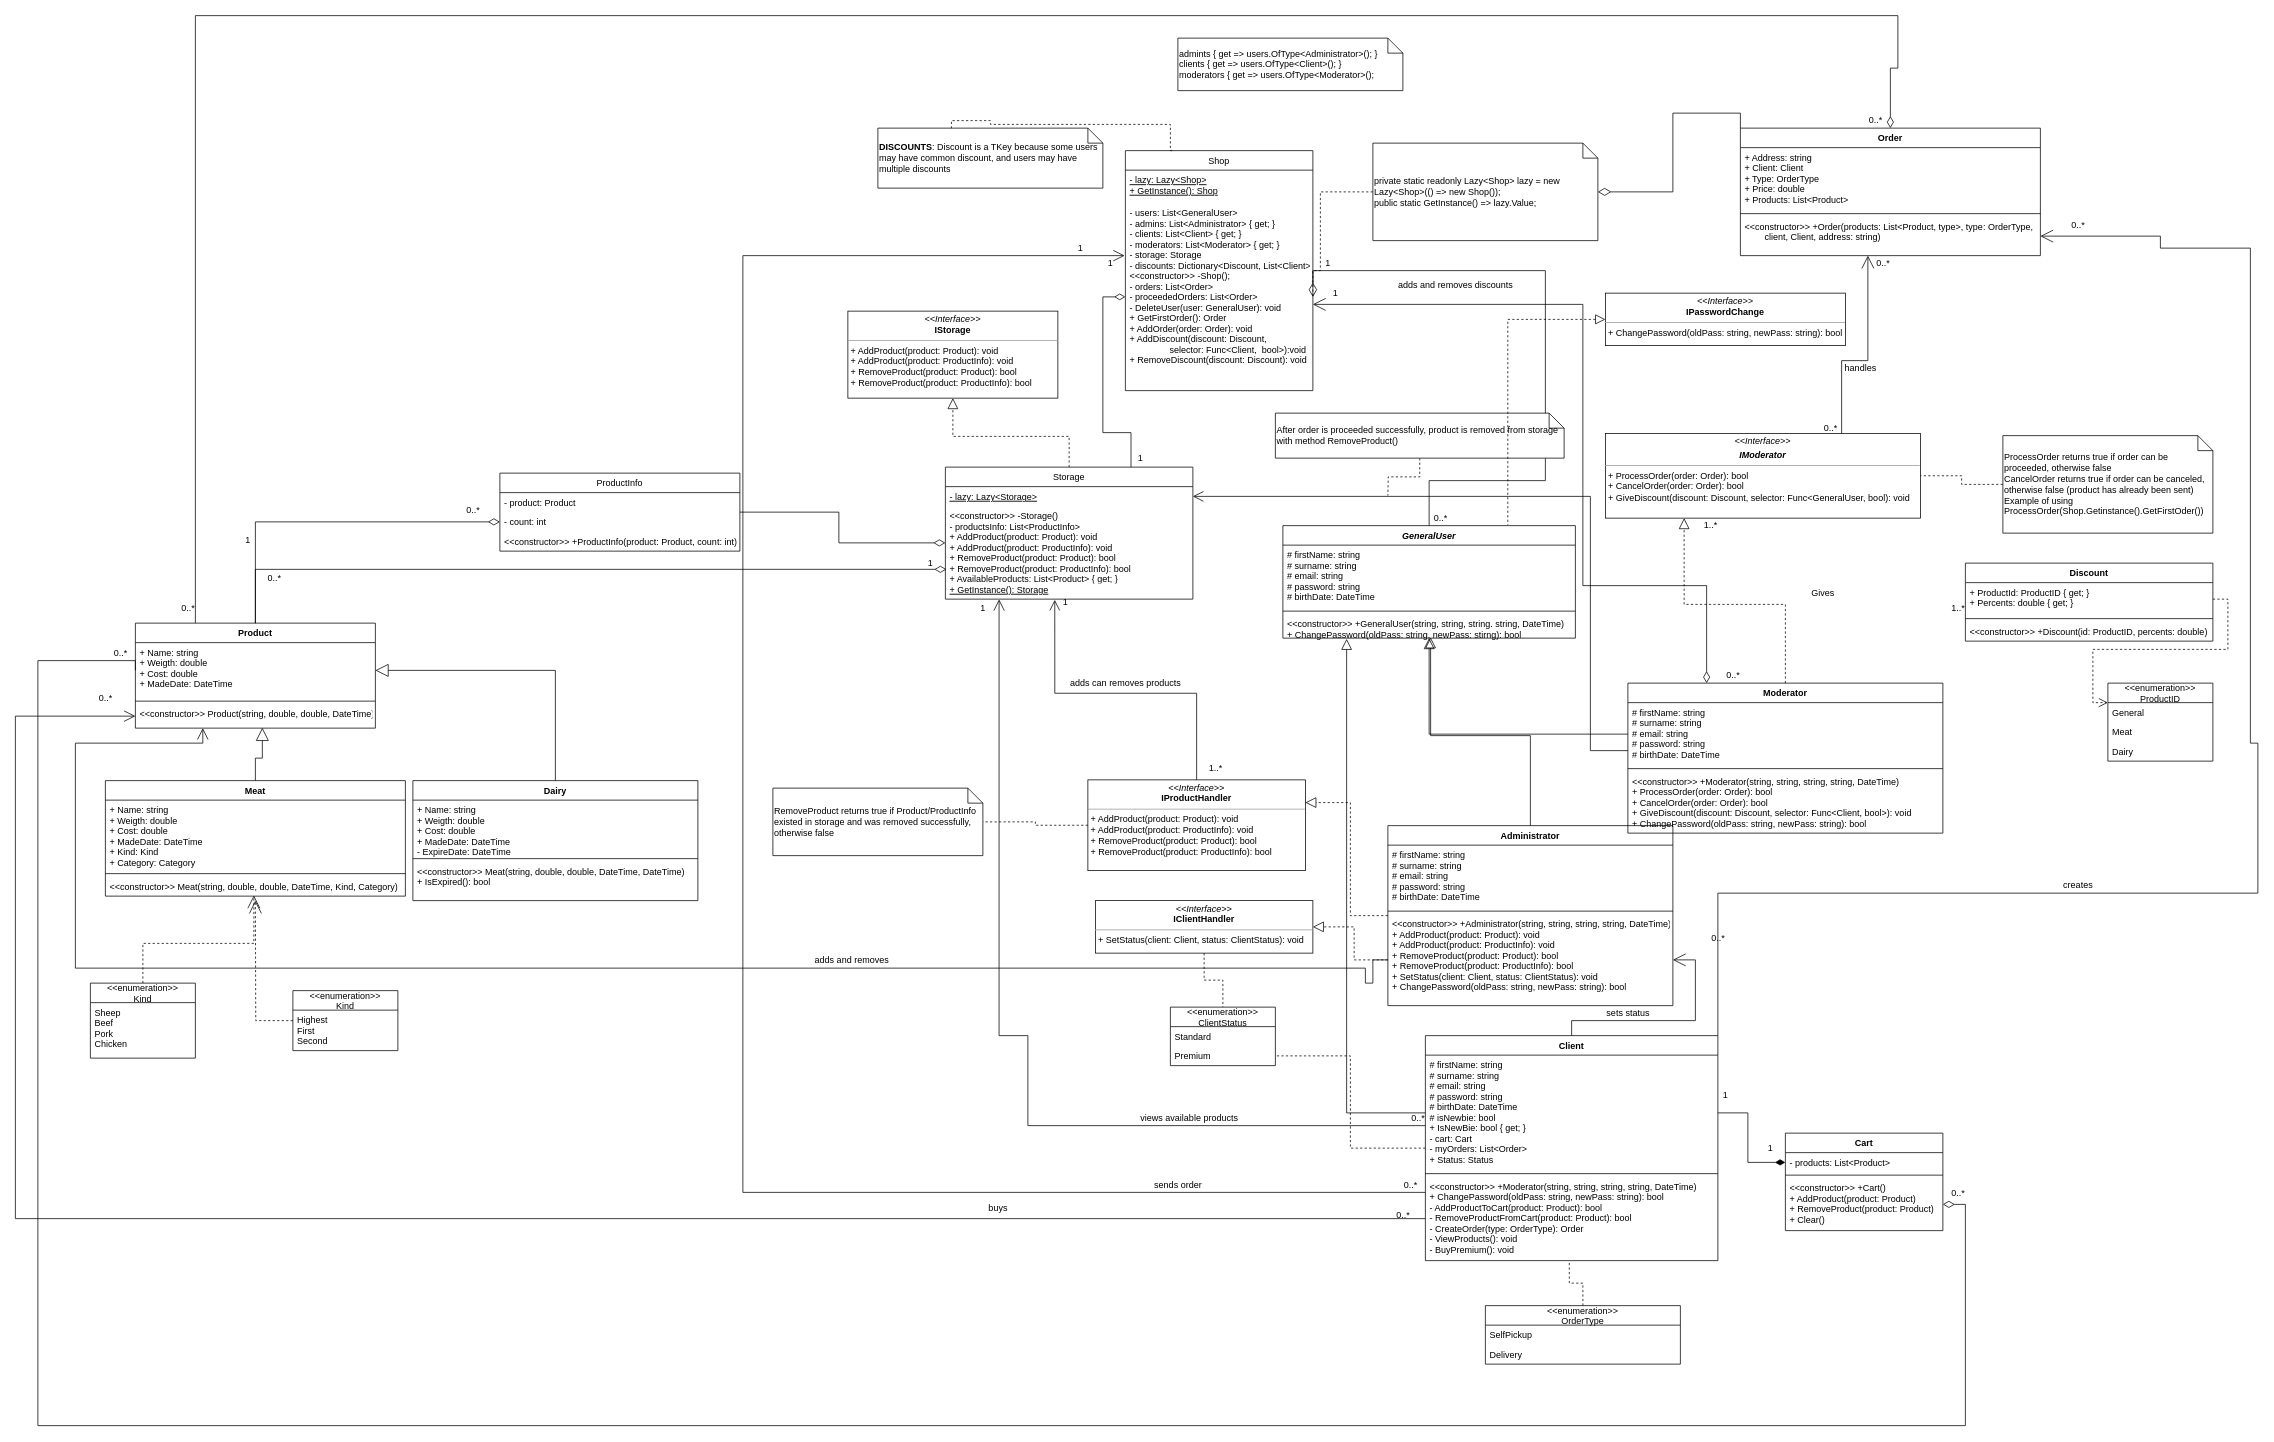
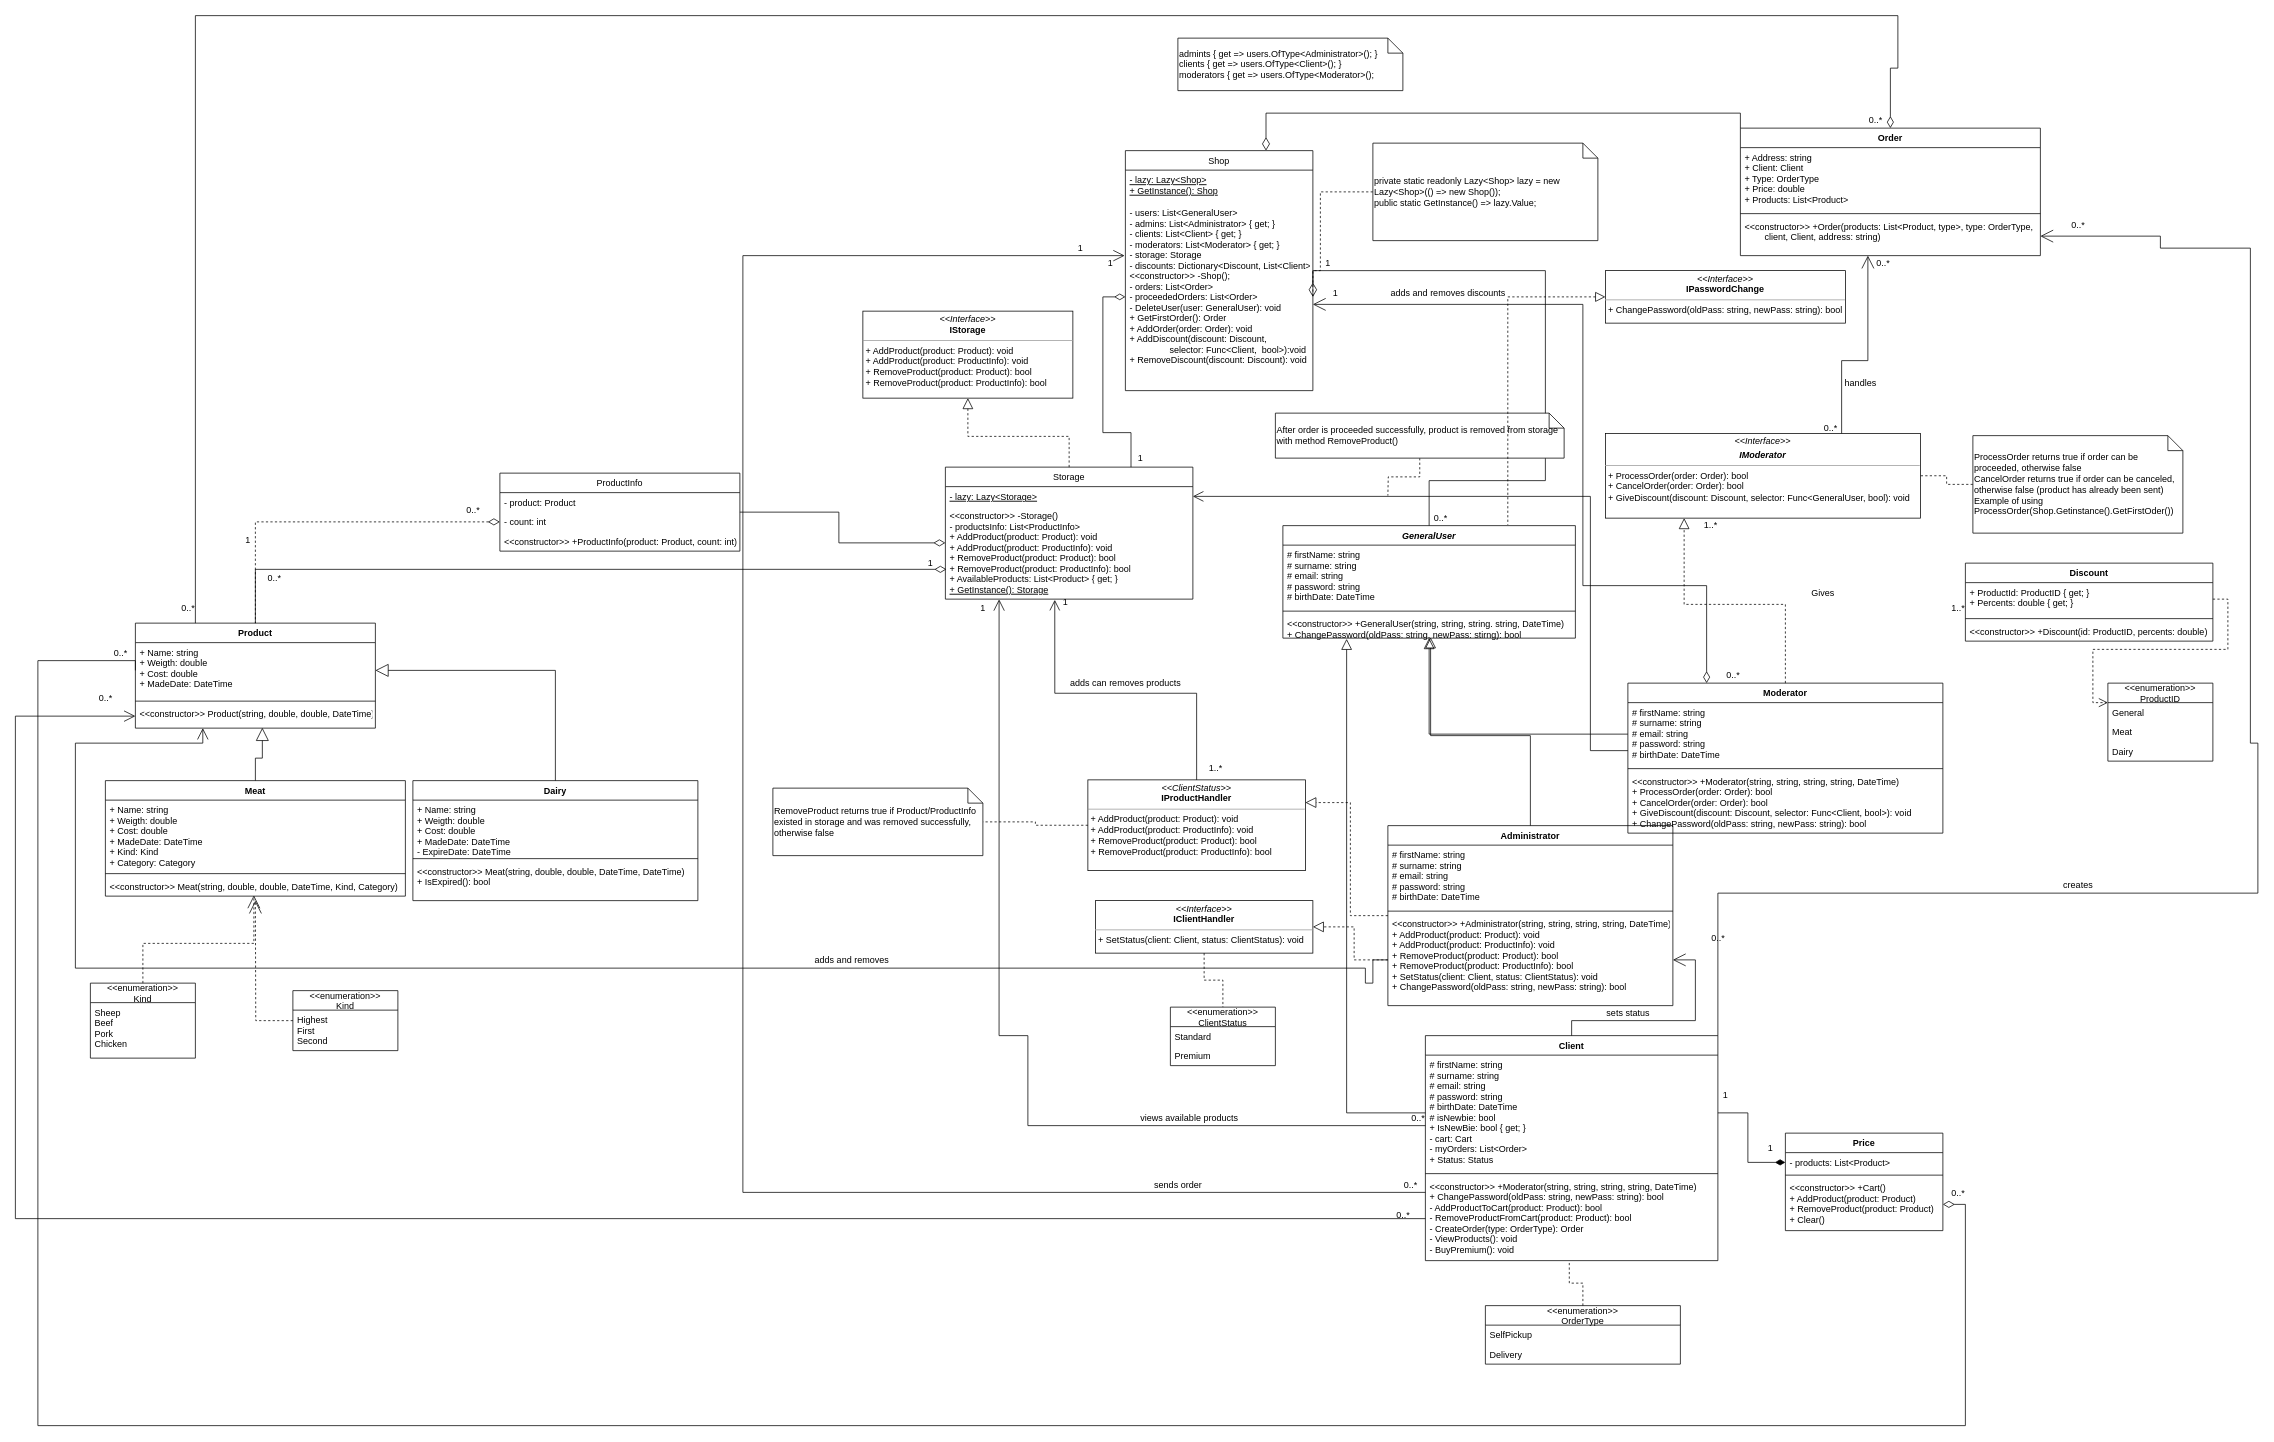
- <mxCell id="2" style="edgeStyle=orthogonalEdgeStyle;rounded=0;orthogonalLoop=1;jettySize=auto;html=1;exitX=0.25;exitY=0;exitDx=0;exitDy=0;startArrow=none;startFill=0;endArrow=none;endFill=0;endSize=16;strokeWidth=1;entryX=0.327;entryY=0.025;entryDx=0;entryDy=0;entryPerimeter=0;dashed=1;" edge="1" parent="1" source="4" target="81"><mxGeometry relative="1" as="geometry"><mxPoint x="1340" y="120" as="targetPoint" /><Array as="points"><mxPoint x="1560" y="165" /><mxPoint x="1320" y="165" /><mxPoint x="1320" y="160" /><mxPoint x="1268" y="160" /></Array></mxGeometry></mxCell>
- <mxCell id="81" value="&lt;b&gt;DISCOUNTS&lt;/b&gt;: Discount is a TKey because some users may have common discount, and users may have multiple discounts" style="shape=note;size=20;whiteSpace=wrap;html=1;align=left;" vertex="1" parent="1"><mxGeometry x="1170" y="170" width="300" height="80" as="geometry" /></mxCell>
- <mxCell id="3" style="edgeStyle=orthogonalEdgeStyle;rounded=0;orthogonalLoop=1;jettySize=auto;html=1;exitX=0;exitY=0;exitDx=0;exitDy=0;startArrow=none;startFill=0;endArrow=diamondThin;endFill=0;startSize=13;endSize=15;strokeWidth=1;" edge="1" parent="1" source="108" target="8"><mxGeometry relative="1" as="geometry" /></mxCell>
+ <mxCell id="3" style="edgeStyle=orthogonalEdgeStyle;rounded=0;orthogonalLoop=1;jettySize=auto;html=1;exitX=0;exitY=0;exitDx=0;exitDy=0;entryX=0.75;entryY=0;entryDx=0;entryDy=0;startArrow=none;startFill=0;endArrow=diamondThin;endFill=0;startSize=13;endSize=15;strokeWidth=1;" edge="1" parent="1" source="108" target="4"><mxGeometry relative="1" as="geometry" /></mxCell>
- <mxCell id="104" value="adds and removes discounts" style="text;html=1;align=center;verticalAlign=middle;resizable=0;points=[];autosize=1;strokeColor=none;fillColor=none;" vertex="1" parent="1"><mxGeometry x="1855" y="370" width="170" height="20" as="geometry" /></mxCell>
+ <mxCell id="104" value="adds and removes discounts" style="text;html=1;align=center;verticalAlign=middle;resizable=0;points=[];autosize=1;strokeColor=none;fillColor=none;" vertex="1" parent="1"><mxGeometry x="1845" y="380" width="170" height="20" as="geometry" /></mxCell>
- <mxCell id="83" value="&lt;p style=&quot;margin: 0px ; margin-top: 4px ; text-align: center&quot;&gt;&lt;i&gt;&amp;lt;&amp;lt;Interface&amp;gt;&amp;gt;&lt;/i&gt;&lt;br&gt;&lt;b&gt;IPasswordChange&lt;/b&gt;&lt;/p&gt;&lt;hr size=&quot;1&quot;&gt;&lt;p style=&quot;margin: 0px ; margin-left: 4px&quot;&gt;+ ChangePassword(oldPass: string, newPass: string): bool&lt;/p&gt;" style="verticalAlign=top;align=left;overflow=fill;fontSize=12;fontFamily=Helvetica;html=1;shadow=0;fillColor=none;" vertex="1" parent="1"><mxGeometry x="2140" y="390" width="320" height="70" as="geometry" /></mxCell>
+ <mxCell id="83" value="&lt;p style=&quot;margin: 0px ; margin-top: 4px ; text-align: center&quot;&gt;&lt;i&gt;&amp;lt;&amp;lt;Interface&amp;gt;&amp;gt;&lt;/i&gt;&lt;br&gt;&lt;b&gt;IPasswordChange&lt;/b&gt;&lt;/p&gt;&lt;hr size=&quot;1&quot;&gt;&lt;p style=&quot;margin: 0px ; margin-left: 4px&quot;&gt;+ ChangePassword(oldPass: string, newPass: string): bool&lt;/p&gt;" style="verticalAlign=top;align=left;overflow=fill;fontSize=12;fontFamily=Helvetica;html=1;shadow=0;fillColor=none;" vertex="1" parent="1"><mxGeometry x="2140" y="360" width="320" height="70" as="geometry" /></mxCell>
- <mxCell id="65" value="&lt;p style=&quot;margin: 0px ; margin-top: 4px ; text-align: center&quot;&gt;&lt;i&gt;&amp;lt;&amp;lt;Interface&amp;gt;&amp;gt;&lt;/i&gt;&lt;br&gt;&lt;b&gt;IStorage&lt;/b&gt;&lt;/p&gt;&lt;hr size=&quot;1&quot;&gt;&lt;p style=&quot;margin: 0px ; margin-left: 4px&quot;&gt;+ AddProduct(product: Product): void&lt;/p&gt;&lt;p style=&quot;margin: 0px ; margin-left: 4px&quot;&gt;+ AddProduct(product: ProductInfo): void&lt;/p&gt;&lt;p style=&quot;margin: 0px ; margin-left: 4px&quot;&gt;+ RemoveProduct(product: Product): bool&lt;/p&gt;&lt;p style=&quot;margin: 0px ; margin-left: 4px&quot;&gt;+ RemoveProduct(product: ProductInfo): bool&lt;/p&gt;" style="verticalAlign=top;align=left;overflow=fill;fontSize=12;fontFamily=Helvetica;html=1;shadow=0;fillColor=none;" vertex="1" parent="1"><mxGeometry x="1130" y="414" width="280" height="116" as="geometry" /></mxCell>
+ <mxCell id="65" value="&lt;p style=&quot;margin: 0px ; margin-top: 4px ; text-align: center&quot;&gt;&lt;i&gt;&amp;lt;&amp;lt;Interface&amp;gt;&amp;gt;&lt;/i&gt;&lt;br&gt;&lt;b&gt;IStorage&lt;/b&gt;&lt;/p&gt;&lt;hr size=&quot;1&quot;&gt;&lt;p style=&quot;margin: 0px ; margin-left: 4px&quot;&gt;+ AddProduct(product: Product): void&lt;/p&gt;&lt;p style=&quot;margin: 0px ; margin-left: 4px&quot;&gt;+ AddProduct(product: ProductInfo): void&lt;/p&gt;&lt;p style=&quot;margin: 0px ; margin-left: 4px&quot;&gt;+ RemoveProduct(product: Product): bool&lt;/p&gt;&lt;p style=&quot;margin: 0px ; margin-left: 4px&quot;&gt;+ RemoveProduct(product: ProductInfo): bool&lt;/p&gt;" style="verticalAlign=top;align=left;overflow=fill;fontSize=12;fontFamily=Helvetica;html=1;shadow=0;fillColor=none;" vertex="1" parent="1"><mxGeometry x="1150" y="414" width="280" height="116" as="geometry" /></mxCell>
- <mxCell id="113" value="handles" style="text;html=1;align=center;verticalAlign=middle;resizable=0;points=[];autosize=1;strokeColor=none;fillColor=none;" vertex="1" parent="1"><mxGeometry x="2450" y="480" width="60" height="20" as="geometry" /></mxCell>
+ <mxCell id="113" value="handles" style="text;html=1;align=center;verticalAlign=middle;resizable=0;points=[];autosize=1;strokeColor=none;fillColor=none;" vertex="1" parent="1"><mxGeometry x="2450" y="500" width="60" height="20" as="geometry" /></mxCell>
- <mxCell id="25" value="ProcessOrder returns true if order can be proceeded, otherwise false&lt;br&gt;CancelOrder returns true if order can be canceled, otherwise false (product has already been sent)&lt;br&gt;Example of using ProcessOrder(Shop.Getinstance().GetFirstOder())" style="shape=note;size=20;whiteSpace=wrap;html=1;align=left;" vertex="1" parent="1"><mxGeometry x="2670" y="580" width="280" height="130" as="geometry" /></mxCell>
+ <mxCell id="25" value="ProcessOrder returns true if order can be proceeded, otherwise false&lt;br&gt;CancelOrder returns true if order can be canceled, otherwise false (product has already been sent)&lt;br&gt;Example of using ProcessOrder(Shop.Getinstance().GetFirstOder())" style="shape=note;size=20;whiteSpace=wrap;html=1;align=left;" vertex="1" parent="1"><mxGeometry x="2630" y="580" width="280" height="130" as="geometry" /></mxCell>
- <mxCell id="141" style="edgeStyle=orthogonalEdgeStyle;rounded=0;orthogonalLoop=1;jettySize=auto;html=1;startArrow=diamondThin;startFill=0;endArrow=none;endFill=0;startSize=13;endSize=15;strokeWidth=1;" edge="1" parent="1" source="16" target="121"><mxGeometry relative="1" as="geometry" /></mxCell>
+ <mxCell id="141" style="edgeStyle=orthogonalEdgeStyle;rounded=0;orthogonalLoop=1;jettySize=auto;html=1;startArrow=diamondThin;startFill=0;endArrow=none;endFill=0;startSize=13;endSize=15;strokeWidth=1;dashed=1;" edge="1" parent="1" source="16" target="121"><mxGeometry relative="1" as="geometry" /></mxCell>
- <mxCell id="54" value="&lt;p style=&quot;margin: 0px ; margin-top: 4px ; text-align: center&quot;&gt;&lt;i&gt;&amp;lt;&amp;lt;Interface&amp;gt;&amp;gt;&lt;/i&gt;&lt;br&gt;&lt;b&gt;IProductHandler&lt;/b&gt;&lt;/p&gt;&lt;hr size=&quot;1&quot;&gt;&lt;p style=&quot;margin: 0px ; margin-left: 4px&quot;&gt;+ AddProduct(product: Product): void&lt;/p&gt;&lt;p style=&quot;margin: 0px ; margin-left: 4px&quot;&gt;+ AddProduct(product: ProductInfo): void&lt;/p&gt;&lt;p style=&quot;margin: 0px ; margin-left: 4px&quot;&gt;+ RemoveProduct(product: Product): bool&lt;/p&gt;&lt;p style=&quot;margin: 0px ; margin-left: 4px&quot;&gt;+ RemoveProduct(product: ProductInfo): bool&lt;/p&gt;" style="verticalAlign=top;align=left;overflow=fill;fontSize=12;fontFamily=Helvetica;html=1;shadow=0;fillColor=none;" vertex="1" parent="1"><mxGeometry x="1450" y="1039" width="290" height="121" as="geometry" /></mxCell>
+ <mxCell id="54" value="&lt;p style=&quot;margin: 0px ; margin-top: 4px ; text-align: center&quot;&gt;&lt;i&gt;&amp;lt;&amp;lt;ClientStatus&amp;gt;&amp;gt;&lt;/i&gt;&lt;br&gt;&lt;b&gt;IProductHandler&lt;/b&gt;&lt;/p&gt;&lt;hr size=&quot;1&quot;&gt;&lt;p style=&quot;margin: 0px ; margin-left: 4px&quot;&gt;+ AddProduct(product: Product): void&lt;/p&gt;&lt;p style=&quot;margin: 0px ; margin-left: 4px&quot;&gt;+ AddProduct(product: ProductInfo): void&lt;/p&gt;&lt;p style=&quot;margin: 0px ; margin-left: 4px&quot;&gt;+ RemoveProduct(product: Product): bool&lt;/p&gt;&lt;p style=&quot;margin: 0px ; margin-left: 4px&quot;&gt;+ RemoveProduct(product: ProductInfo): bool&lt;/p&gt;" style="verticalAlign=top;align=left;overflow=fill;fontSize=12;fontFamily=Helvetica;html=1;shadow=0;fillColor=none;" vertex="1" parent="1"><mxGeometry x="1450" y="1039" width="290" height="121" as="geometry" /></mxCell>
- <mxCell id="69" style="edgeStyle=orthogonalEdgeStyle;rounded=0;orthogonalLoop=1;jettySize=auto;html=1;entryX=1;entryY=0.5;entryDx=0;entryDy=0;startArrow=none;startFill=0;endArrow=none;endFill=0;startSize=13;endSize=15;strokeWidth=1;dashed=1;" edge="1" parent="1" source="71" target="61"><mxGeometry relative="1" as="geometry" /></mxCell>
- <mxCell id="84" value="Cart" style="swimlane;fontStyle=1;align=center;verticalAlign=top;childLayout=stackLayout;horizontal=1;startSize=26;horizontalStack=0;resizeParent=1;resizeParentMax=0;resizeLast=0;collapsible=1;marginBottom=0;shadow=0;fillColor=none;html=0;" vertex="1" parent="1"><mxGeometry x="2380" y="1510" width="210" height="130" as="geometry" /></mxCell>
+ <mxCell id="84" value="Price" style="swimlane;fontStyle=1;align=center;verticalAlign=top;childLayout=stackLayout;horizontal=1;startSize=26;horizontalStack=0;resizeParent=1;resizeParentMax=0;resizeLast=0;collapsible=1;marginBottom=0;shadow=0;fillColor=none;html=0;" vertex="1" parent="1"><mxGeometry x="2380" y="1510" width="210" height="130" as="geometry" /></mxCell>
- <mxCell id="153" value="buys" style="text;html=1;align=center;verticalAlign=middle;resizable=0;points=[];autosize=1;strokeColor=none;fillColor=none;" vertex="1" parent="1"><mxGeometry x="1310" y="1600" width="40" height="20" as="geometry" /></mxCell>
